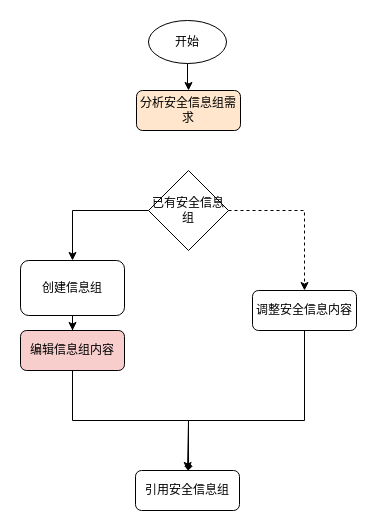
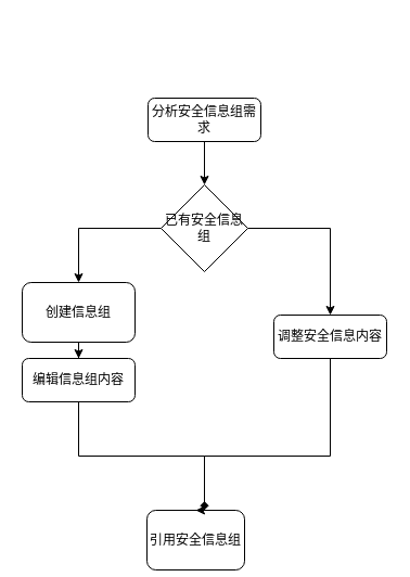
- <mxCell id="3" value="开始" style="ellipse;whiteSpace=wrap;html=1;" vertex="1" parent="1"><mxGeometry x="148" y="20" width="78" height="43" as="geometry" /></mxCell>
- <mxCell id="2" value="" style="edgeStyle=orthogonalEdgeStyle;rounded=0;orthogonalLoop=1;jettySize=auto;html=1;entryX=0.5;entryY=0;entryDx=0;entryDy=0;" edge="1" parent="1" source="3" target="5"><mxGeometry relative="1" as="geometry"><mxPoint x="187" y="80" as="targetPoint" /></mxGeometry></mxCell>
- <mxCell id="5" value="分析安全信息组需求" style="rounded=1;whiteSpace=wrap;html=1;fontSize=12;glass=0;strokeWidth=1;shadow=0;fillColor=#ffe6cc;" vertex="1" parent="1"><mxGeometry x="136" y="90" width="104" height="40" as="geometry" /></mxCell>
+ <mxCell id="5" value="分析安全信息组需求" style="rounded=1;whiteSpace=wrap;html=1;fontSize=12;glass=0;strokeWidth=1;shadow=0;" vertex="1" parent="1"><mxGeometry x="136" y="90" width="104" height="40" as="geometry" /></mxCell>
+ <mxCell id="4" value="" style="edgeStyle=orthogonalEdgeStyle;rounded=0;orthogonalLoop=1;jettySize=auto;html=1;" edge="1" parent="1" source="5" target="13"><mxGeometry relative="1" as="geometry" /></mxCell>
- <mxCell id="12" style="edgeStyle=orthogonalEdgeStyle;rounded=0;orthogonalLoop=1;jettySize=auto;html=1;dashed=1;" edge="1" parent="1" source="13" target="15"><mxGeometry relative="1" as="geometry" /></mxCell>
+ <mxCell id="12" style="edgeStyle=orthogonalEdgeStyle;rounded=0;orthogonalLoop=1;jettySize=auto;html=1;" edge="1" parent="1" source="13" target="15"><mxGeometry relative="1" as="geometry" /></mxCell>
- <mxCell id="9" value="编辑信息组内容" style="rounded=1;whiteSpace=wrap;html=1;fontSize=12;glass=0;strokeWidth=1;shadow=0;fillColor=#f8cecc;" vertex="1" parent="1"><mxGeometry x="20" y="330" width="104" height="40" as="geometry" /></mxCell>
+ <mxCell id="9" value="编辑信息组内容" style="rounded=1;whiteSpace=wrap;html=1;fontSize=12;glass=0;strokeWidth=1;shadow=0;" vertex="1" parent="1"><mxGeometry x="20" y="330" width="104" height="40" as="geometry" /></mxCell>
- <mxCell id="10" value="引用安全信息组" style="rounded=1;whiteSpace=wrap;html=1;fontSize=12;glass=0;strokeWidth=1;shadow=0;" vertex="1" parent="1"><mxGeometry x="135" y="470" width="104" height="40" as="geometry" /></mxCell>
+ <mxCell id="10" value="引用安全信息组" style="rounded=1;whiteSpace=wrap;html=1;fontSize=12;glass=0;strokeWidth=1;shadow=0;" vertex="1" parent="1"><mxGeometry x="135" y="470" width="90" height="55" as="geometry" /></mxCell>
